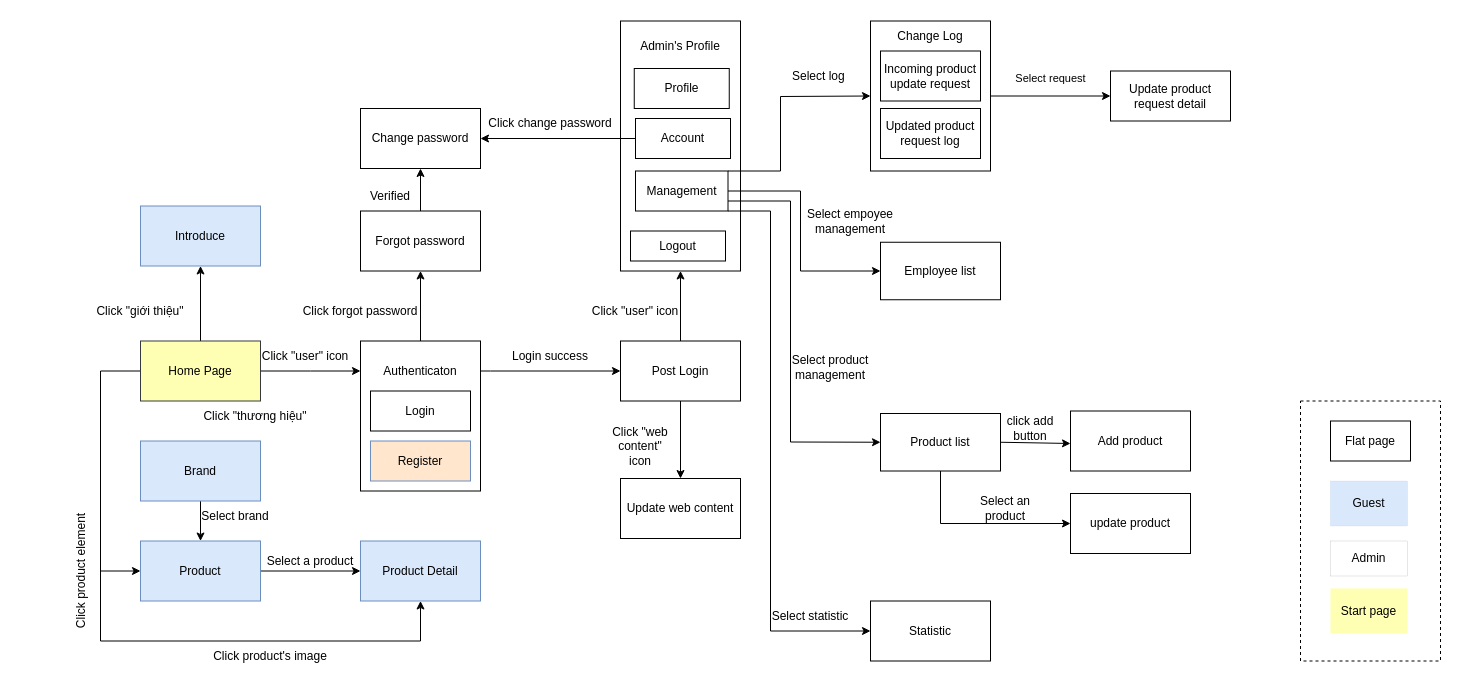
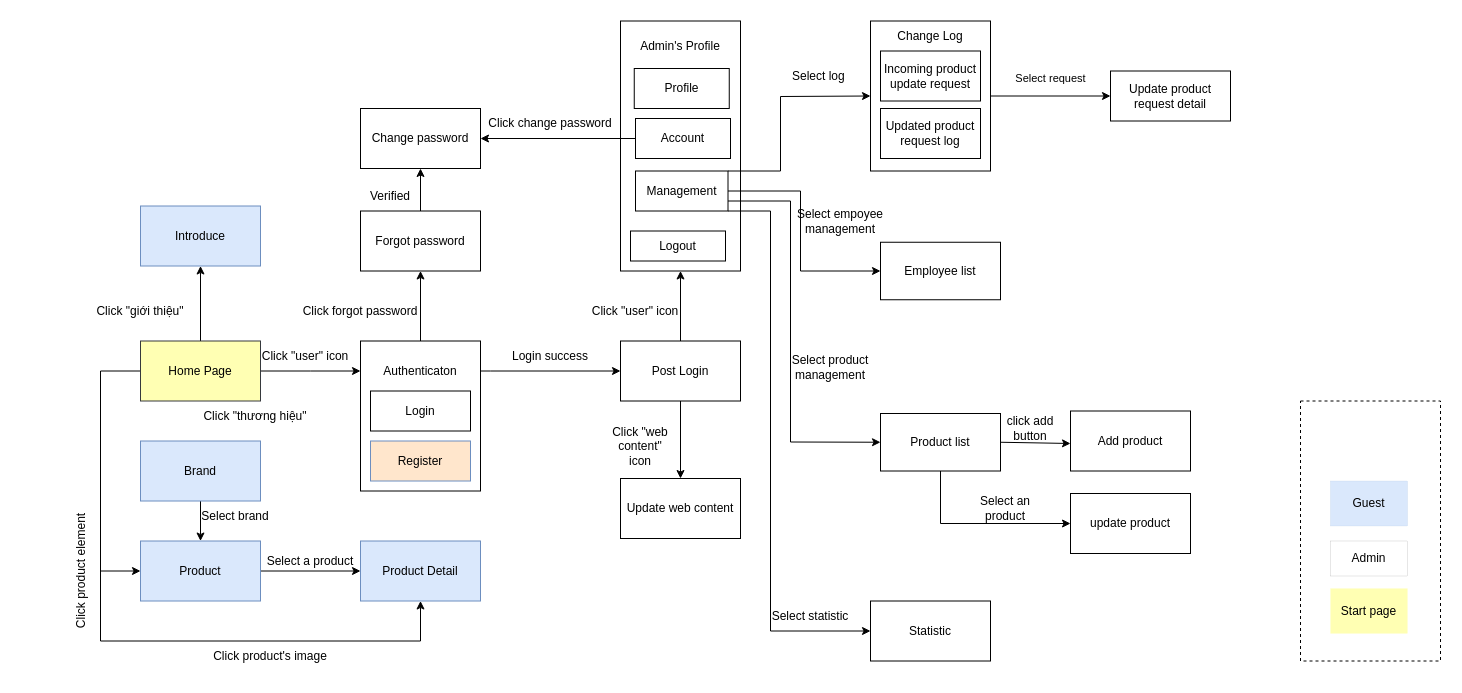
- <mxCell id="45" value="Select empoyee management" style="text;html=1;strokeColor=none;fillColor=none;align=center;verticalAlign=middle;whiteSpace=wrap;rounded=0;" parent="1" vertex="1"><mxGeometry x="790" y="205.5" width="120" height="30" as="geometry" /></mxCell>
+ <mxCell id="45" value="Select empoyee management" style="text;html=1;strokeColor=none;fillColor=none;align=center;verticalAlign=middle;whiteSpace=wrap;rounded=0;" parent="1" vertex="1"><mxGeometry x="780" y="205.5" width="120" height="30" as="geometry" /></mxCell>
- <mxCell id="69" value="Flat page" style="rounded=0;whiteSpace=wrap;html=1;strokeWidth=1;perimeterSpacing=1;" parent="1" vertex="1"><mxGeometry x="1330" y="420.5" width="80" height="40" as="geometry" /></mxCell>
